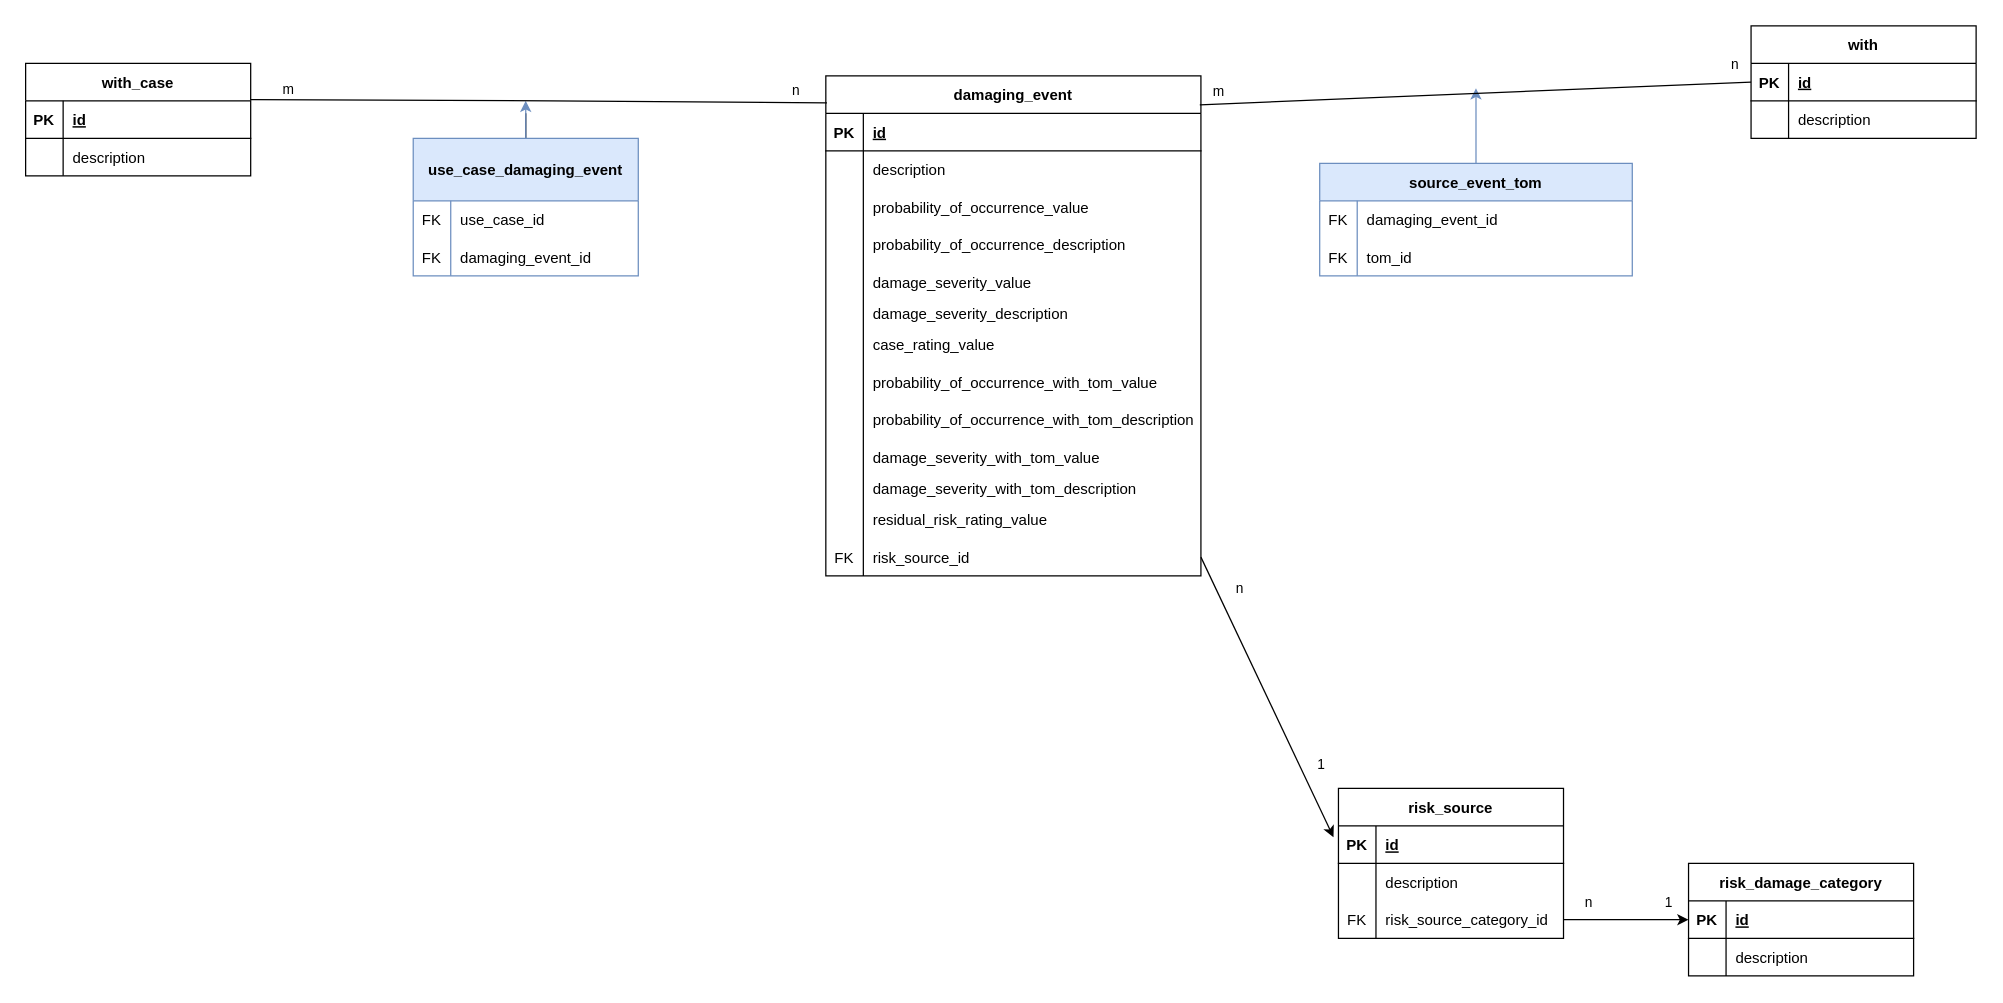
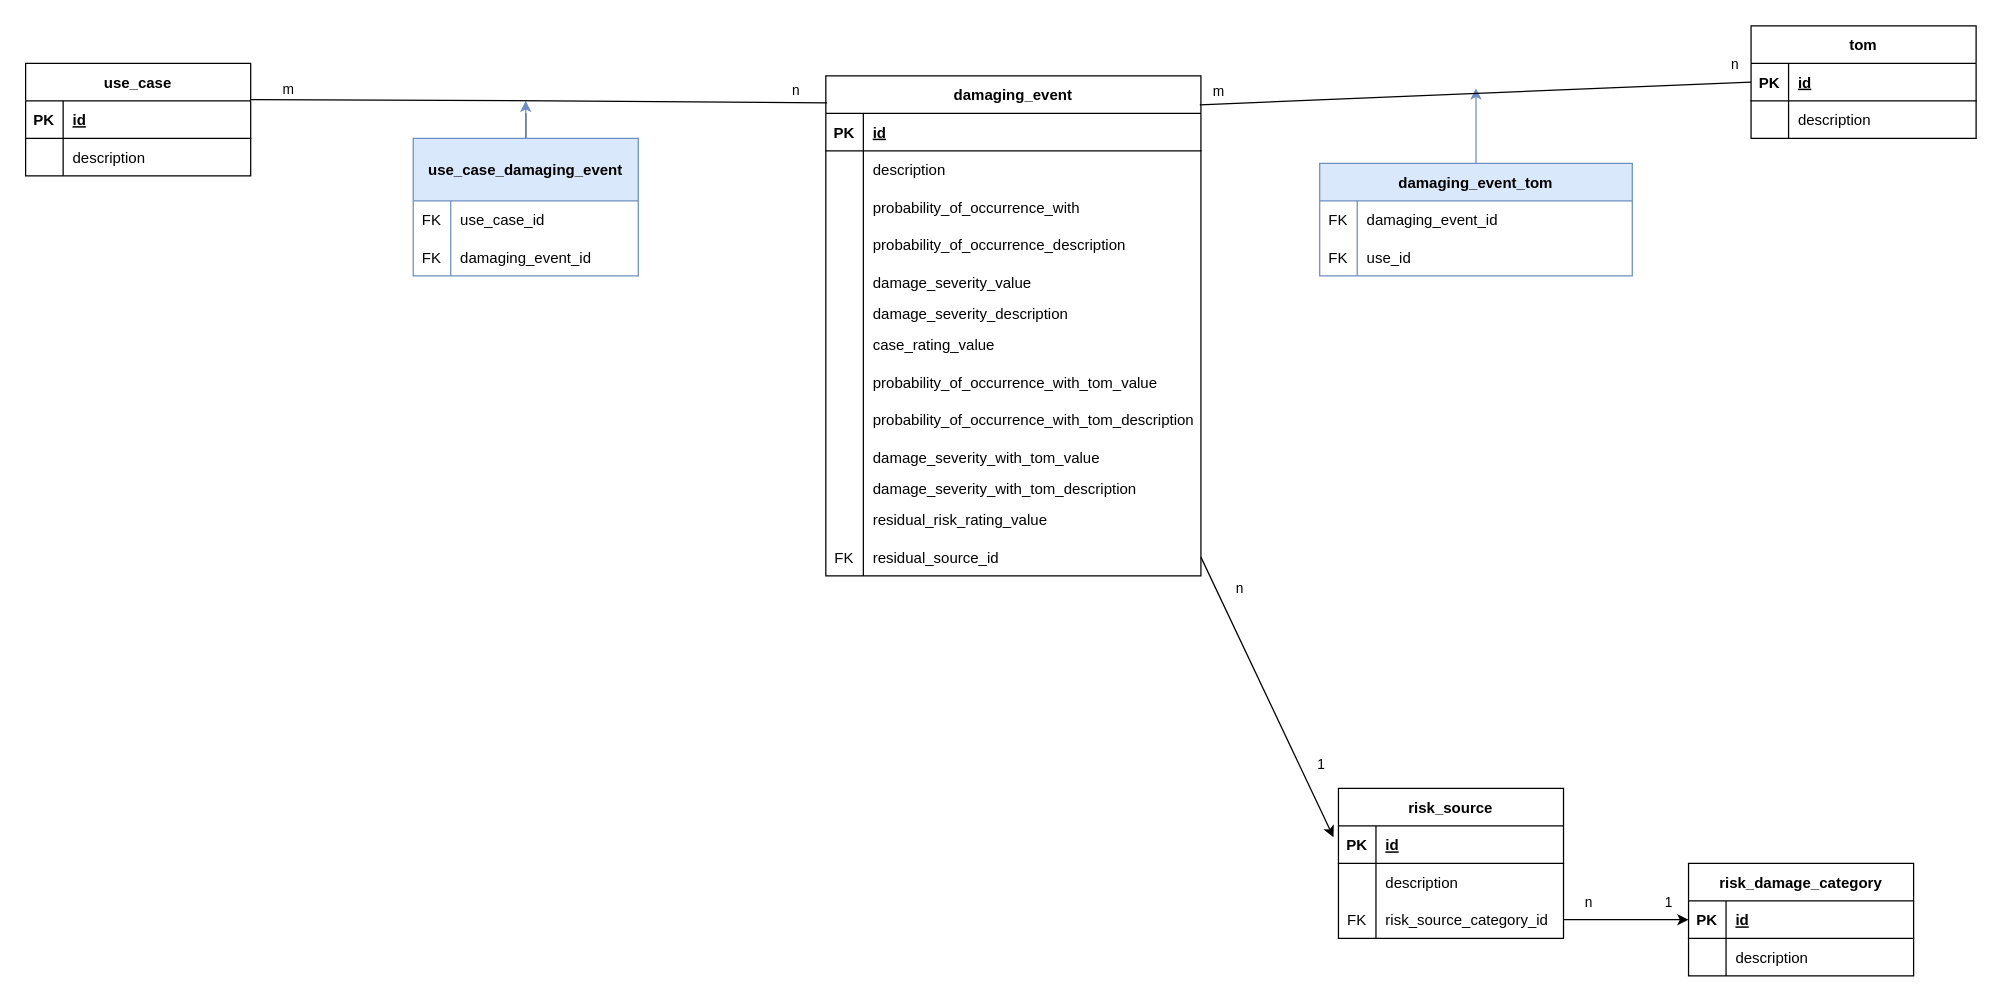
- <mxCell id="62" value="with" style="shape=table;startSize=30;container=1;collapsible=1;childLayout=tableLayout;fixedRows=1;rowLines=0;fontStyle=1;align=center;resizeLast=1;" parent="1" vertex="1"><mxGeometry x="1400" y="20" width="180" height="90" as="geometry" /></mxCell>
+ <mxCell id="62" value="tom" style="shape=table;startSize=30;container=1;collapsible=1;childLayout=tableLayout;fixedRows=1;rowLines=0;fontStyle=1;align=center;resizeLast=1;" parent="1" vertex="1"><mxGeometry x="1400" y="20" width="180" height="90" as="geometry" /></mxCell>
- <mxCell id="77" value="with_case" style="shape=table;startSize=30;container=1;collapsible=1;childLayout=tableLayout;fixedRows=1;rowLines=0;fontStyle=1;align=center;resizeLast=1;" parent="1" vertex="1"><mxGeometry x="20" y="50" width="180" height="90" as="geometry" /></mxCell>
+ <mxCell id="77" value="use_case" style="shape=table;startSize=30;container=1;collapsible=1;childLayout=tableLayout;fixedRows=1;rowLines=0;fontStyle=1;align=center;resizeLast=1;" parent="1" vertex="1"><mxGeometry x="20" y="50" width="180" height="90" as="geometry" /></mxCell>
- <mxCell id="70" value="source_event_tom" style="shape=table;startSize=30;container=1;collapsible=1;childLayout=tableLayout;fixedRows=1;rowLines=0;fontStyle=1;align=center;resizeLast=1;fillColor=#dae8fc;strokeColor=#6c8ebf;" parent="1" vertex="1"><mxGeometry x="1055" y="130" width="250" height="90" as="geometry" /></mxCell>
+ <mxCell id="70" value="damaging_event_tom" style="shape=table;startSize=30;container=1;collapsible=1;childLayout=tableLayout;fixedRows=1;rowLines=0;fontStyle=1;align=center;resizeLast=1;fillColor=#dae8fc;strokeColor=#6c8ebf;" parent="1" vertex="1"><mxGeometry x="1055" y="130" width="250" height="90" as="geometry" /></mxCell>
- <mxCell id="31" value="probability_of_occurrence_value" style="shape=partialRectangle;connectable=0;fillColor=none;top=0;left=0;bottom=0;right=0;align=left;spacingLeft=6;overflow=hidden;" parent="29" vertex="1"><mxGeometry x="30" width="270" height="30" as="geometry"><mxRectangle width="270" height="30" as="alternateBounds" /></mxGeometry></mxCell>
+ <mxCell id="31" value="probability_of_occurrence_with" style="shape=partialRectangle;connectable=0;fillColor=none;top=0;left=0;bottom=0;right=0;align=left;spacingLeft=6;overflow=hidden;" parent="29" vertex="1"><mxGeometry x="30" width="270" height="30" as="geometry"><mxRectangle width="270" height="30" as="alternateBounds" /></mxGeometry></mxCell>
- <mxCell id="76" value="tom_id" style="shape=partialRectangle;connectable=0;fillColor=none;top=0;left=0;bottom=0;right=0;align=left;spacingLeft=6;overflow=hidden;" parent="74" vertex="1"><mxGeometry x="30" width="220" height="30" as="geometry"><mxRectangle width="220" height="30" as="alternateBounds" /></mxGeometry></mxCell>
+ <mxCell id="76" value="use_id" style="shape=partialRectangle;connectable=0;fillColor=none;top=0;left=0;bottom=0;right=0;align=left;spacingLeft=6;overflow=hidden;" parent="74" vertex="1"><mxGeometry x="30" width="220" height="30" as="geometry"><mxRectangle width="220" height="30" as="alternateBounds" /></mxGeometry></mxCell>
- <mxCell id="61" value="risk_source_id" style="shape=partialRectangle;connectable=0;fillColor=none;top=0;left=0;bottom=0;right=0;align=left;spacingLeft=6;overflow=hidden;" vertex="1" parent="59"><mxGeometry x="30" width="270" height="30" as="geometry"><mxRectangle width="270" height="30" as="alternateBounds" /></mxGeometry></mxCell>
+ <mxCell id="61" value="residual_source_id" style="shape=partialRectangle;connectable=0;fillColor=none;top=0;left=0;bottom=0;right=0;align=left;spacingLeft=6;overflow=hidden;" vertex="1" parent="59"><mxGeometry x="30" width="270" height="30" as="geometry"><mxRectangle width="270" height="30" as="alternateBounds" /></mxGeometry></mxCell>
